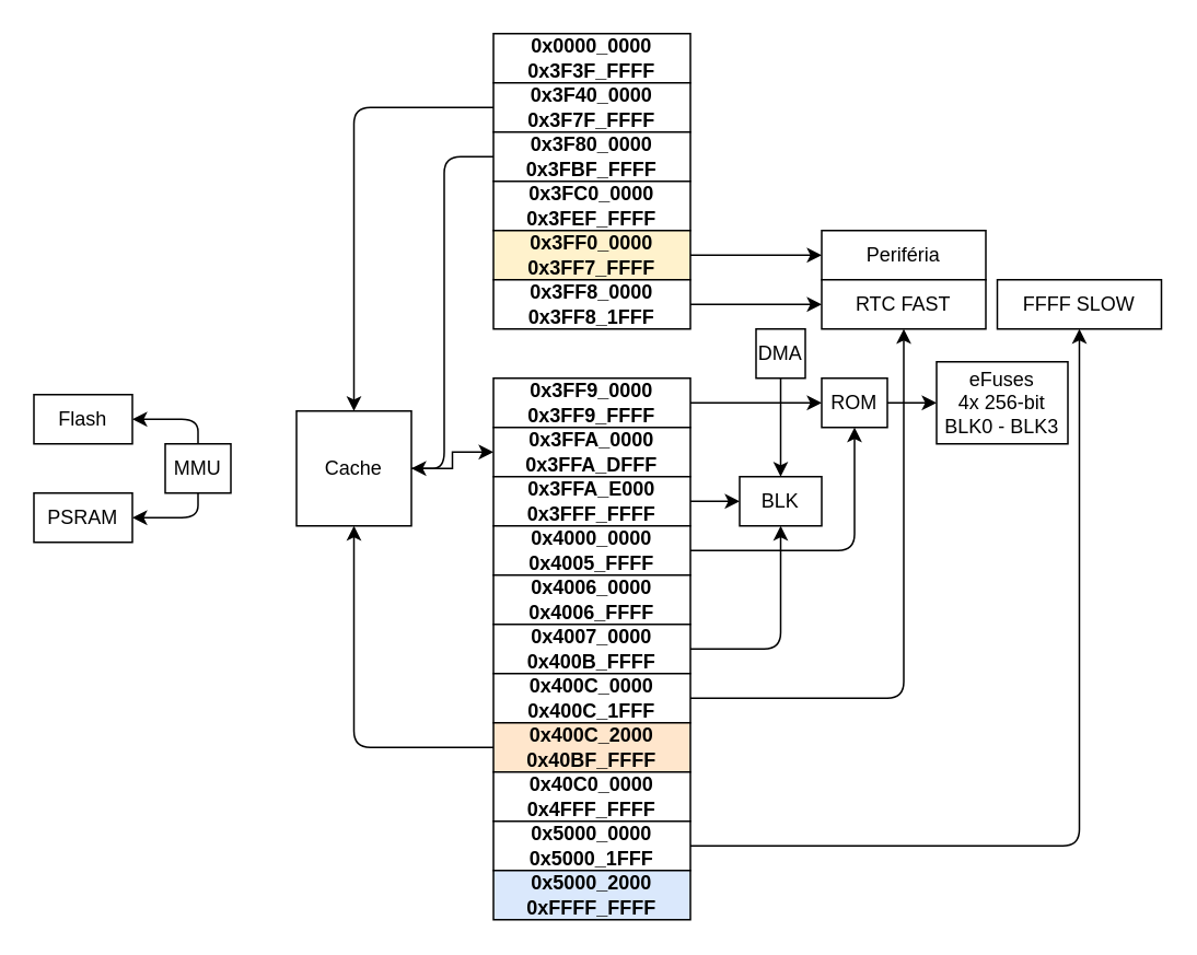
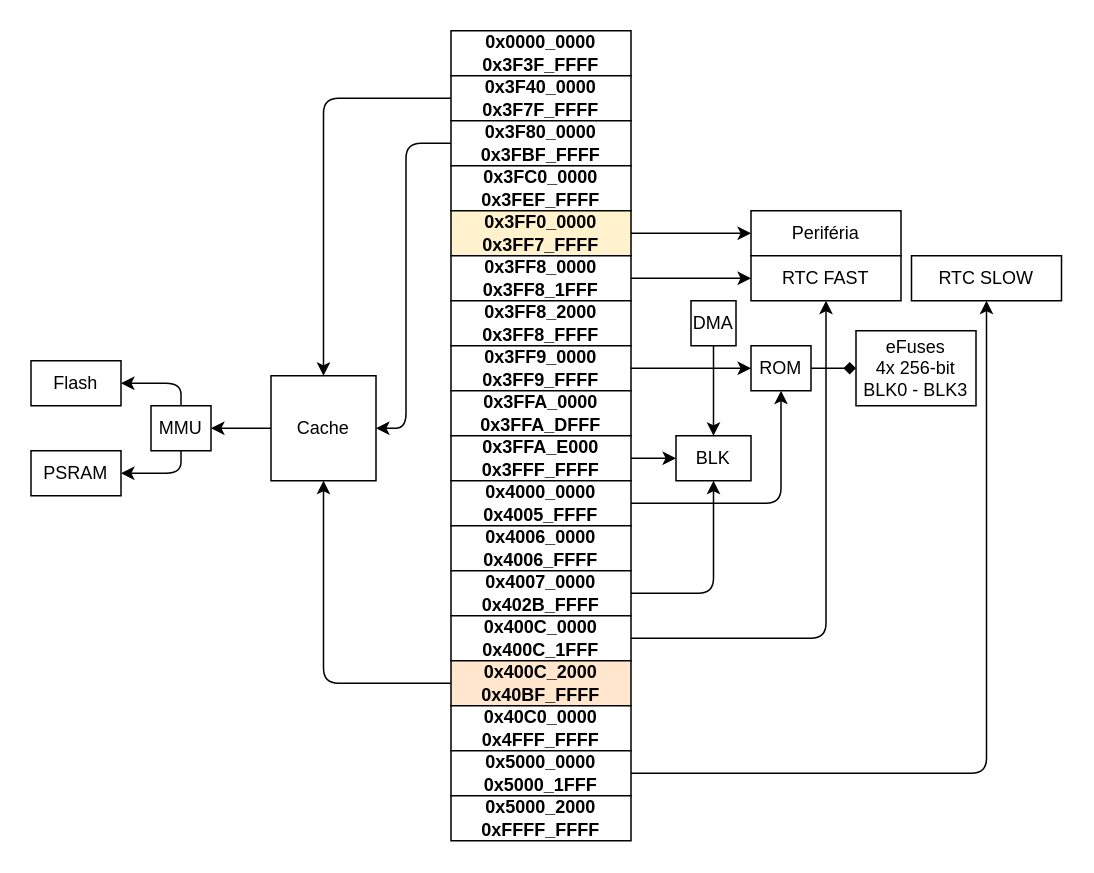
- <mxCell id="36" value="FFFF SLOW" style="rounded=0;whiteSpace=wrap;html=1;" parent="1" vertex="1"><mxGeometry x="607" y="170" width="100" height="30" as="geometry" /></mxCell>
+ <mxCell id="36" value="RTC SLOW" style="rounded=0;whiteSpace=wrap;html=1;" parent="1" vertex="1"><mxGeometry x="607" y="170" width="100" height="30" as="geometry" /></mxCell>
+ <mxCell id="13" value="&lt;b&gt;0x3FF8_2000&lt;br&gt;0x3FF8_FFFF&lt;/b&gt;" style="rounded=0;whiteSpace=wrap;html=1;" parent="1" vertex="1"><mxGeometry x="300" y="200" width="120" height="30" as="geometry" /></mxCell>
- <mxCell id="33" value="" style="edgeStyle=orthogonalEdgeStyle;rounded=0;orthogonalLoop=1;jettySize=auto;html=1;" edge="1" parent="1" source="34" target="46"><mxGeometry relative="1" as="geometry" /></mxCell>
+ <mxCell id="33" value="" style="edgeStyle=orthogonalEdgeStyle;rounded=0;orthogonalLoop=1;jettySize=auto;html=1;endArrow=diamond;" edge="1" parent="1" source="34" target="46"><mxGeometry relative="1" as="geometry" /></mxCell>
- <mxCell id="3" value="" style="edgeStyle=orthogonalEdgeStyle;rounded=0;orthogonalLoop=1;jettySize=auto;html=1;" parent="1" source="4" target="16" edge="1"><mxGeometry relative="1" as="geometry" /></mxCell>
+ <mxCell id="3" value="" style="edgeStyle=orthogonalEdgeStyle;rounded=0;orthogonalLoop=1;jettySize=auto;html=1;" parent="1" source="4" target="2" edge="1"><mxGeometry relative="1" as="geometry" /></mxCell>
- <mxCell id="21" value="&lt;b&gt;0x4007_0000&lt;br&gt;0x400B_FFFF&lt;/b&gt;" style="rounded=0;whiteSpace=wrap;html=1;" parent="1" vertex="1"><mxGeometry x="300" y="380" width="120" height="30" as="geometry" /></mxCell>
+ <mxCell id="21" value="&lt;b&gt;0x4007_0000&lt;br&gt;0x402B_FFFF&lt;/b&gt;" style="rounded=0;whiteSpace=wrap;html=1;" parent="1" vertex="1"><mxGeometry x="300" y="380" width="120" height="30" as="geometry" /></mxCell>
- <mxCell id="26" value="&lt;b&gt;0x5000_2000&lt;br&gt;0xFFFF_FFFF&lt;/b&gt;" style="rounded=0;whiteSpace=wrap;html=1;fillColor=#dae8fc;" parent="1" vertex="1"><mxGeometry x="300" y="530" width="120" height="30" as="geometry" /></mxCell>
+ <mxCell id="26" value="&lt;b&gt;0x5000_2000&lt;br&gt;0xFFFF_FFFF&lt;/b&gt;" style="rounded=0;whiteSpace=wrap;html=1;" parent="1" vertex="1"><mxGeometry x="300" y="530" width="120" height="30" as="geometry" /></mxCell>
